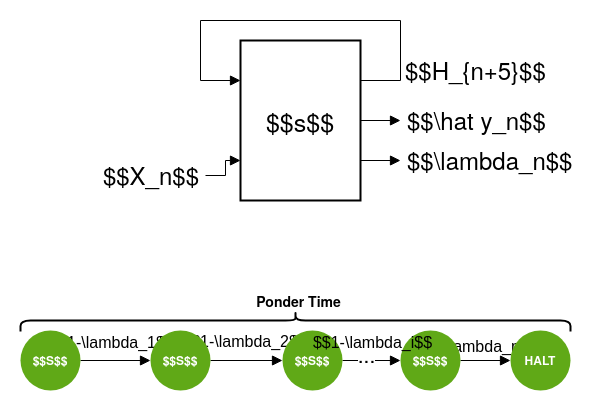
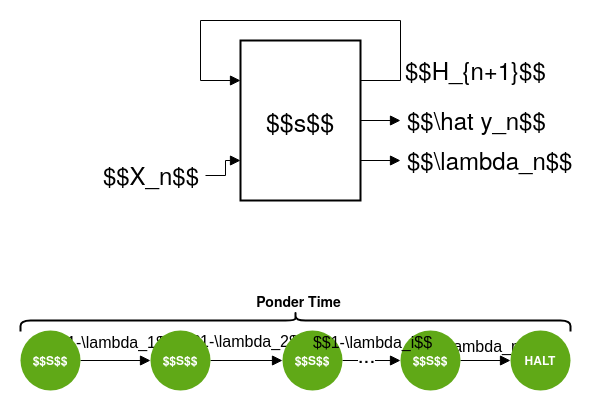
- <mxCell id="26" value="$$H_{n+5}$$" style="text;align=left;verticalAlign=middle;resizable=0;points=[];autosize=1;strokeColor=none;fillColor=none;fontSize=24;fontFamily=Helvetica Neue;html=1;fontColor=default;spacingLeft=5;" vertex="1" parent="19"><mxGeometry x="318" y="30" width="170" height="40" as="geometry" /></mxCell>
+ <mxCell id="26" value="$$H_{n+1}$$" style="text;align=left;verticalAlign=middle;resizable=0;points=[];autosize=1;strokeColor=none;fillColor=none;fontSize=24;fontFamily=Helvetica Neue;html=1;fontColor=default;spacingLeft=5;" vertex="1" parent="19"><mxGeometry x="318" y="30" width="170" height="40" as="geometry" /></mxCell>
